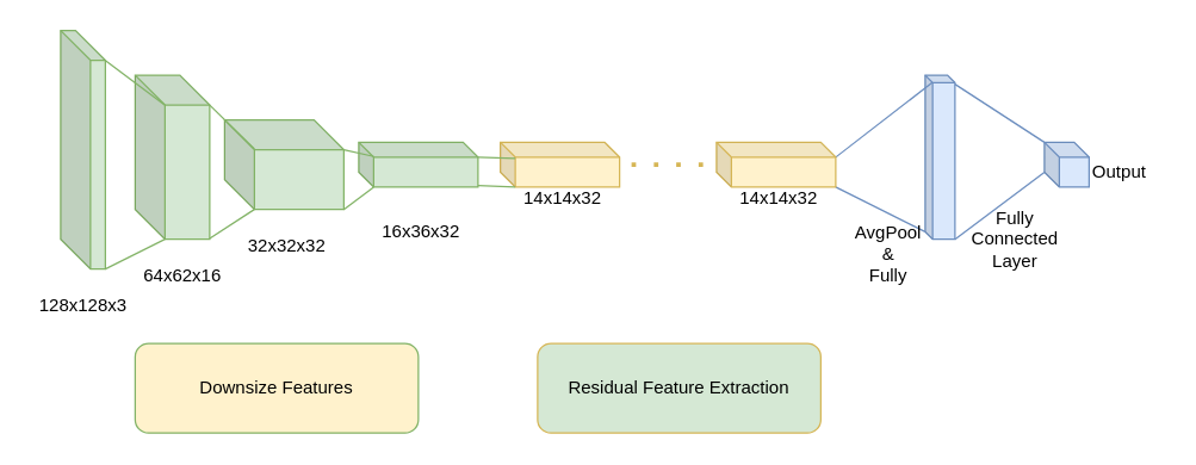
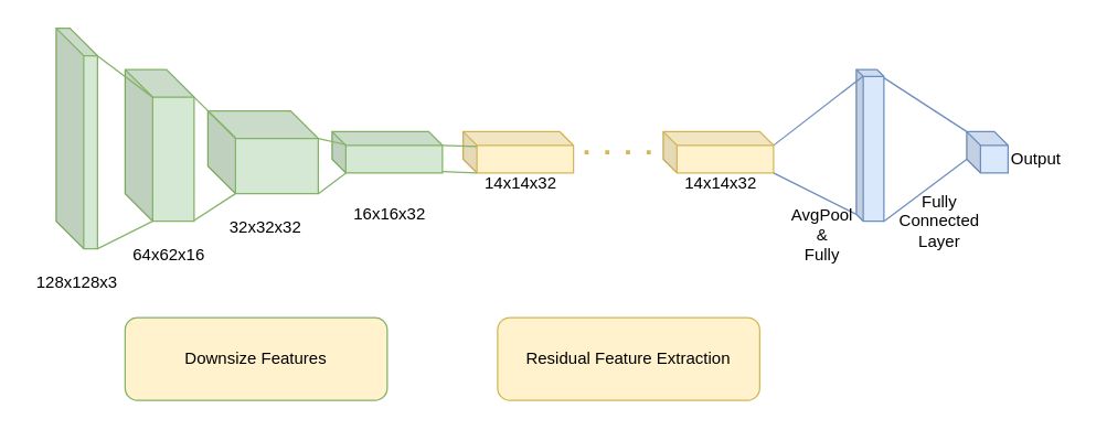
- <mxCell id="9" value="16x36x32" style="text;strokeColor=none;fillColor=none;align=left;verticalAlign=middle;spacingLeft=4;spacingRight=4;overflow=hidden;points=[[0,0.5],[1,0.5]];portConstraint=eastwest;rotatable=0;whiteSpace=wrap;html=1;" vertex="1" parent="1"><mxGeometry x="250" y="140" width="70" height="30" as="geometry" /></mxCell>
+ <mxCell id="9" value="16x16x32" style="text;strokeColor=none;fillColor=none;align=left;verticalAlign=middle;spacingLeft=4;spacingRight=4;overflow=hidden;points=[[0,0.5],[1,0.5]];portConstraint=eastwest;rotatable=0;whiteSpace=wrap;html=1;" vertex="1" parent="1"><mxGeometry x="250" y="140" width="70" height="30" as="geometry" /></mxCell>
- <mxCell id="29" value="Residual Feature Extraction" style="rounded=1;whiteSpace=wrap;html=1;fillColor=#d5e8d4;strokeColor=#d6b656;" vertex="1" parent="1"><mxGeometry x="360" y="230" width="190" height="60" as="geometry" /></mxCell>
+ <mxCell id="29" value="Residual Feature Extraction" style="rounded=1;whiteSpace=wrap;html=1;fillColor=#fff2cc;strokeColor=#d6b656;" vertex="1" parent="1"><mxGeometry x="360" y="230" width="190" height="60" as="geometry" /></mxCell>
